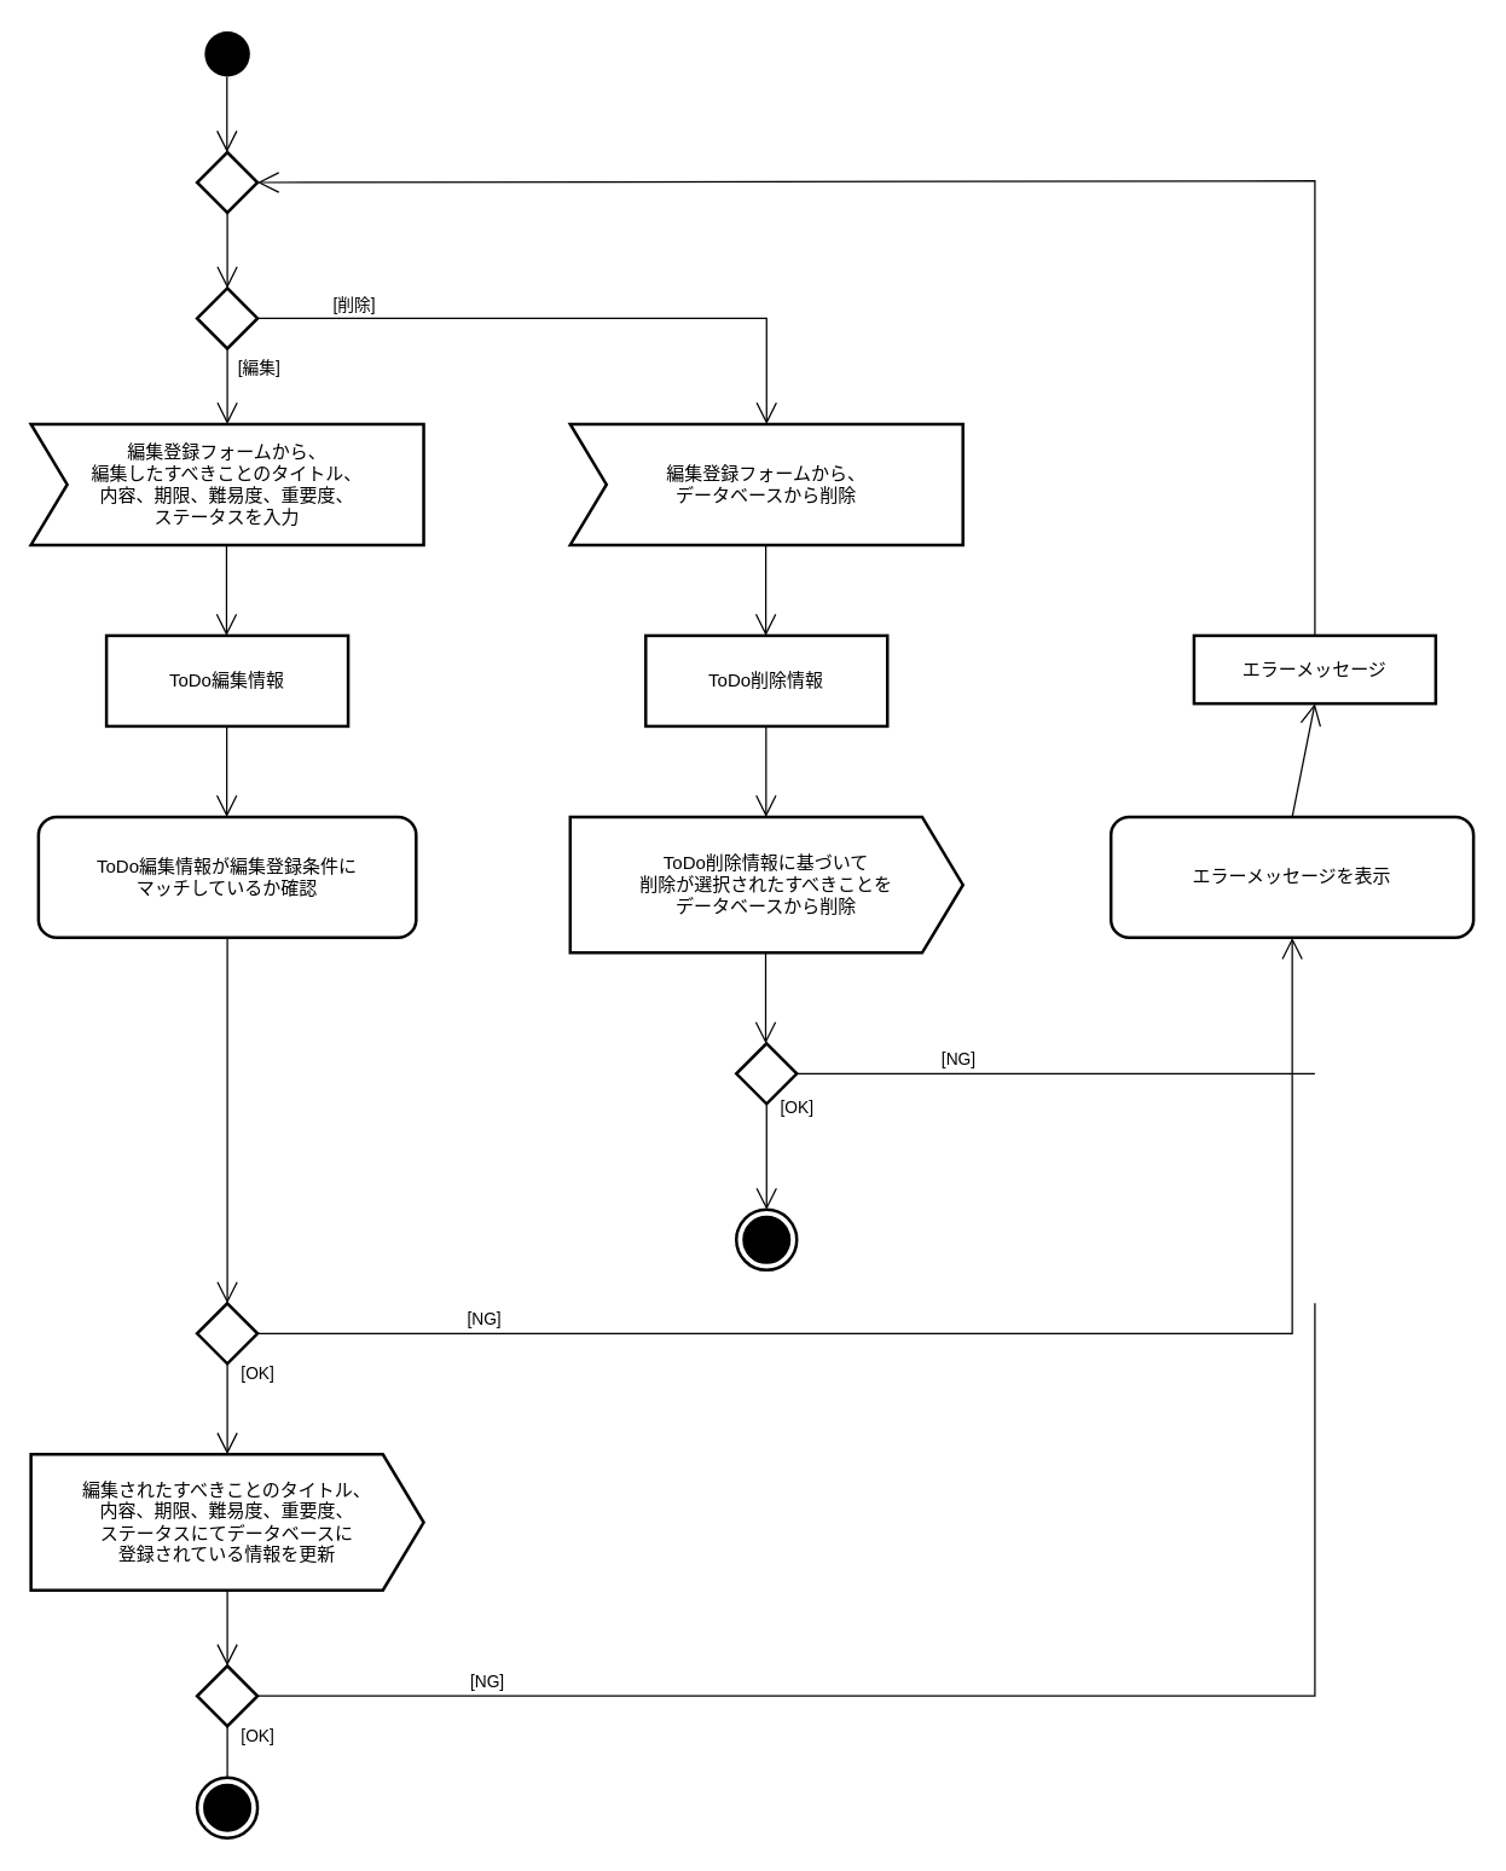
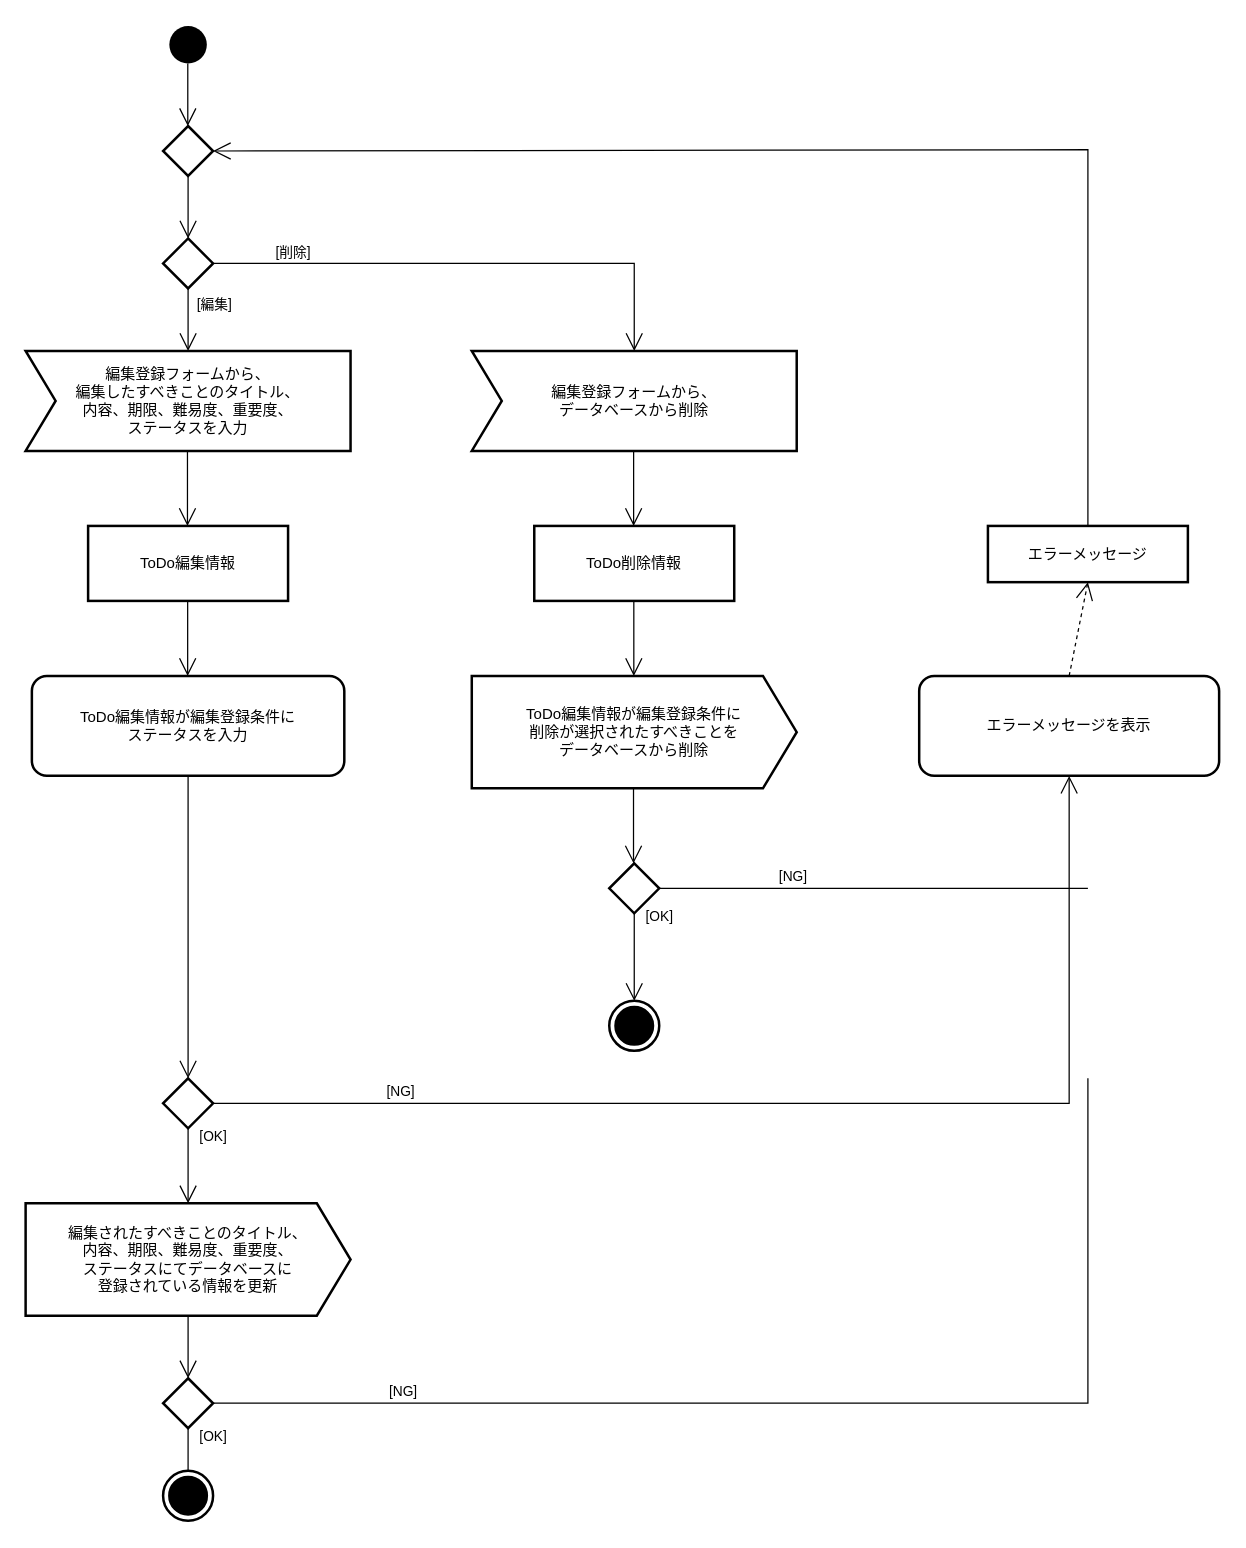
- <mxCell id="19" value="" style="endArrow=open;endFill=1;endSize=12;html=1;entryX=0.5;entryY=1;entryDx=0;entryDy=0;exitX=0.5;exitY=0;exitDx=0;exitDy=0;" parent="1" source="15" target="16" edge="1"><mxGeometry width="160" relative="1" as="geometry"><mxPoint x="1000" y="460" as="sourcePoint" /><mxPoint x="1000" y="520" as="targetPoint" /></mxGeometry></mxCell>
+ <mxCell id="19" value="" style="endArrow=open;endFill=1;endSize=12;html=1;entryX=0.5;entryY=1;entryDx=0;entryDy=0;exitX=0.5;exitY=0;exitDx=0;exitDy=0;dashed=1;" parent="1" source="15" target="16" edge="1"><mxGeometry width="160" relative="1" as="geometry"><mxPoint x="1000" y="460" as="sourcePoint" /><mxPoint x="1000" y="520" as="targetPoint" /></mxGeometry></mxCell>
- <mxCell id="4" value="ToDo編集情報が編集登録条件に&lt;br&gt;マッチしているか確認" style="shape=rect;html=1;rounded=1;whiteSpace=wrap;align=center;strokeWidth=2;" parent="1" vertex="1"><mxGeometry x="25" y="540" width="250" height="80" as="geometry" /></mxCell>
+ <mxCell id="4" value="ToDo編集情報が編集登録条件に&lt;br&gt;ステータスを入力" style="shape=rect;html=1;rounded=1;whiteSpace=wrap;align=center;strokeWidth=2;" parent="1" vertex="1"><mxGeometry x="25" y="540" width="250" height="80" as="geometry" /></mxCell>
- <mxCell id="33" value="ToDo削除情報に基づいて&lt;br&gt;削除が選択されたすべきことを&lt;br&gt;データベースから削除" style="html=1;shape=mxgraph.sysml.sendSigAct;strokeWidth=2;whiteSpace=wrap;align=center;" vertex="1" parent="1"><mxGeometry x="377" y="540" width="260" height="90" as="geometry" /></mxCell>
+ <mxCell id="33" value="ToDo編集情報が編集登録条件に&lt;br&gt;削除が選択されたすべきことを&lt;br&gt;データベースから削除" style="html=1;shape=mxgraph.sysml.sendSigAct;strokeWidth=2;whiteSpace=wrap;align=center;" vertex="1" parent="1"><mxGeometry x="377" y="540" width="260" height="90" as="geometry" /></mxCell>
